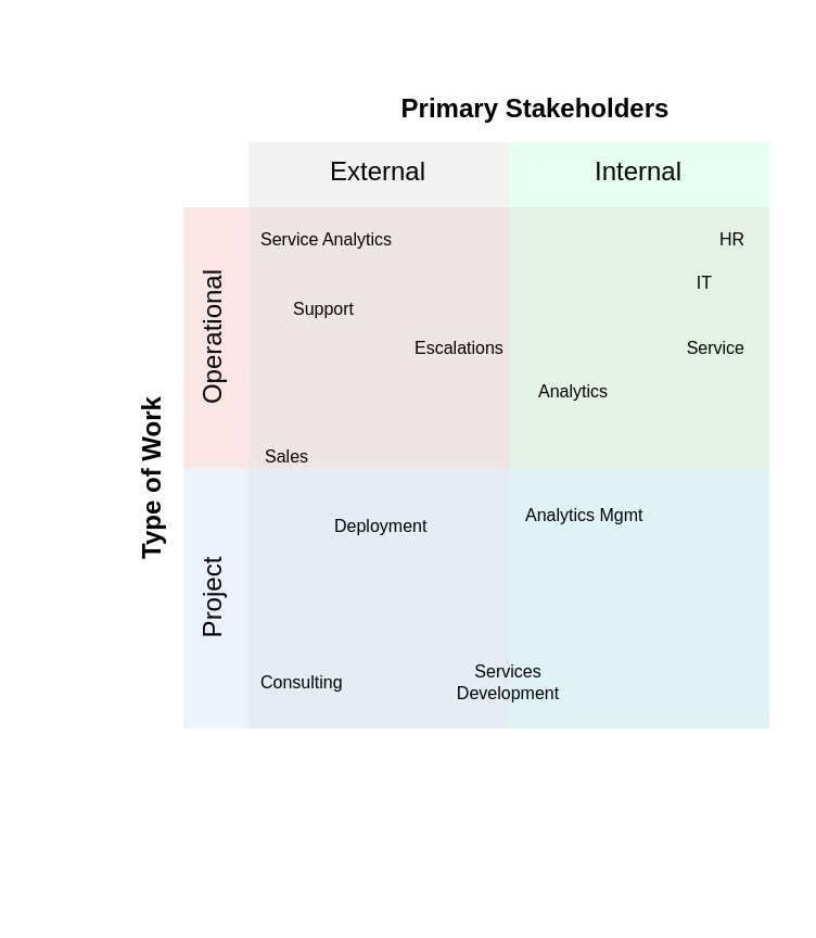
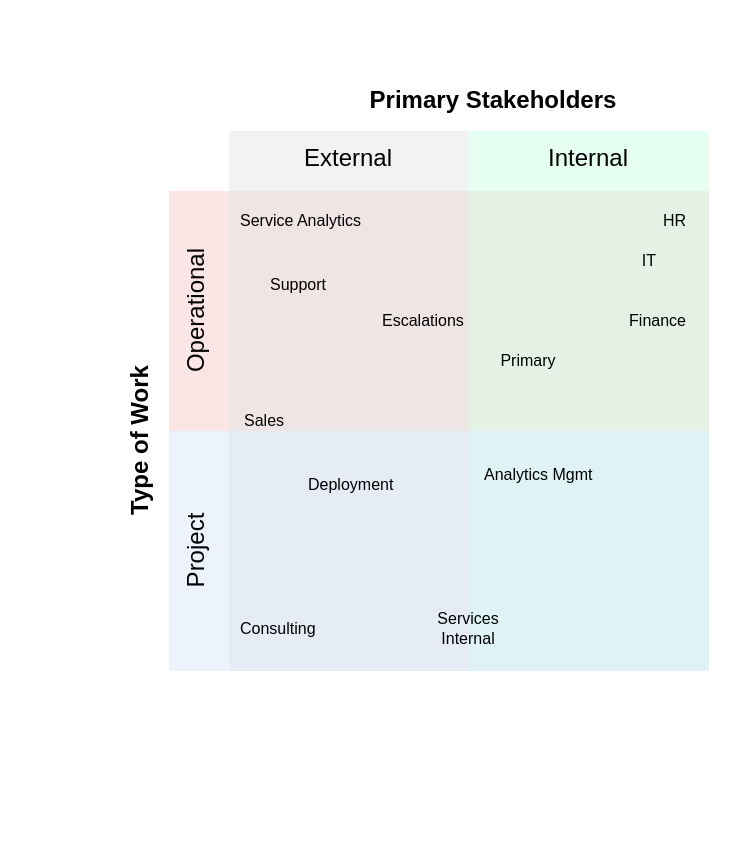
- <mxCell id="15" value="Service" style="text;html=1;strokeColor=none;fillColor=none;align=right;verticalAlign=middle;whiteSpace=wrap;rounded=0;fontSize=8;" parent="2" vertex="1"><mxGeometry x="230" y="110" width="60" height="30" as="geometry" /></mxCell>
+ <mxCell id="15" value="Finance" style="text;html=1;strokeColor=none;fillColor=none;align=right;verticalAlign=middle;whiteSpace=wrap;rounded=0;fontSize=8;" parent="2" vertex="1"><mxGeometry x="230" y="110" width="60" height="30" as="geometry" /></mxCell>
- <mxCell id="20" value="Analytics" style="text;html=1;strokeColor=none;fillColor=none;align=center;verticalAlign=middle;whiteSpace=wrap;rounded=0;fontSize=8;" parent="2" vertex="1"><mxGeometry x="179" y="130" width="60" height="30" as="geometry" /></mxCell>
+ <mxCell id="20" value="Primary" style="text;html=1;strokeColor=none;fillColor=none;align=center;verticalAlign=middle;whiteSpace=wrap;rounded=0;fontSize=8;" parent="2" vertex="1"><mxGeometry x="179" y="130" width="60" height="30" as="geometry" /></mxCell>
- <mxCell id="16" value="Services Development" style="text;html=1;strokeColor=none;fillColor=none;align=center;verticalAlign=middle;whiteSpace=wrap;rounded=0;fontSize=8;" parent="2" vertex="1"><mxGeometry x="149" y="264" width="60" height="30" as="geometry" /></mxCell>
+ <mxCell id="16" value="Services Internal" style="text;html=1;strokeColor=none;fillColor=none;align=center;verticalAlign=middle;whiteSpace=wrap;rounded=0;fontSize=8;" parent="2" vertex="1"><mxGeometry x="149" y="264" width="60" height="30" as="geometry" /></mxCell>
